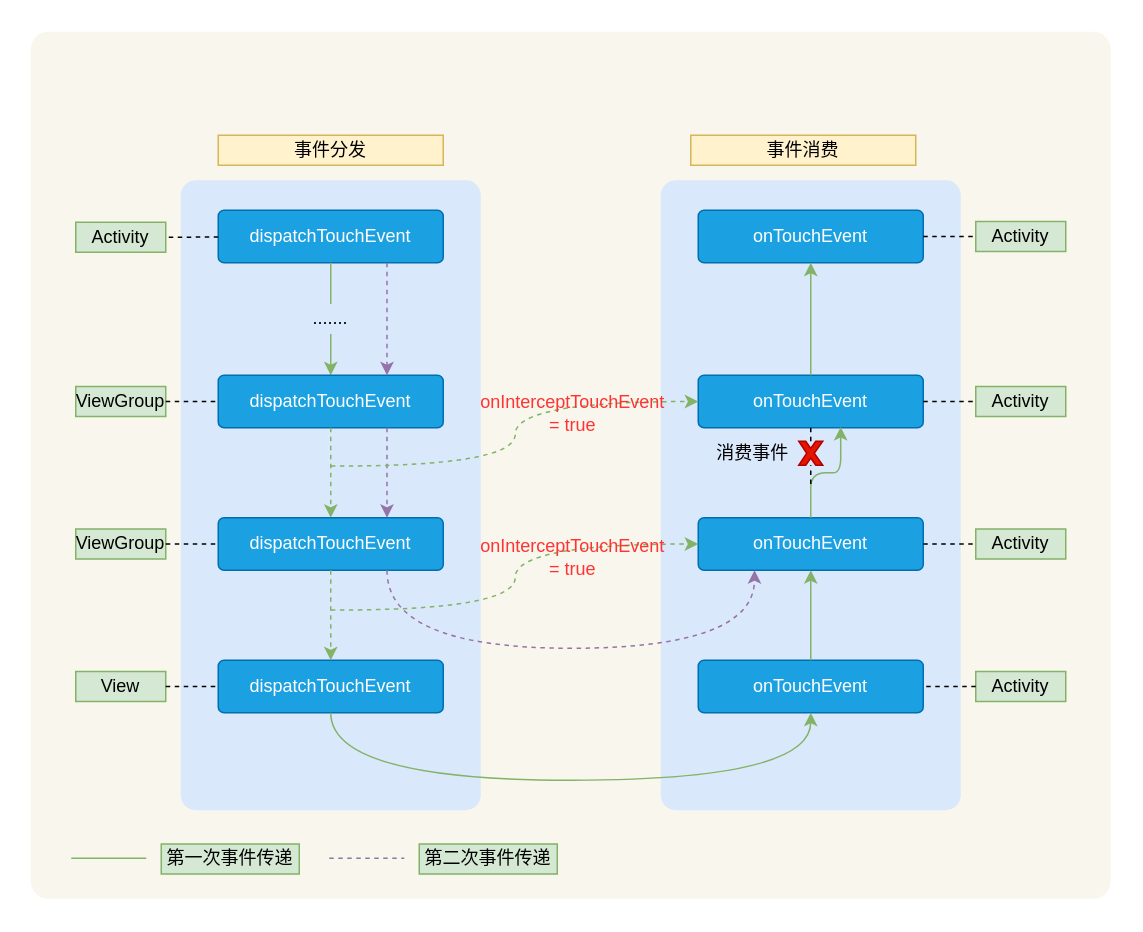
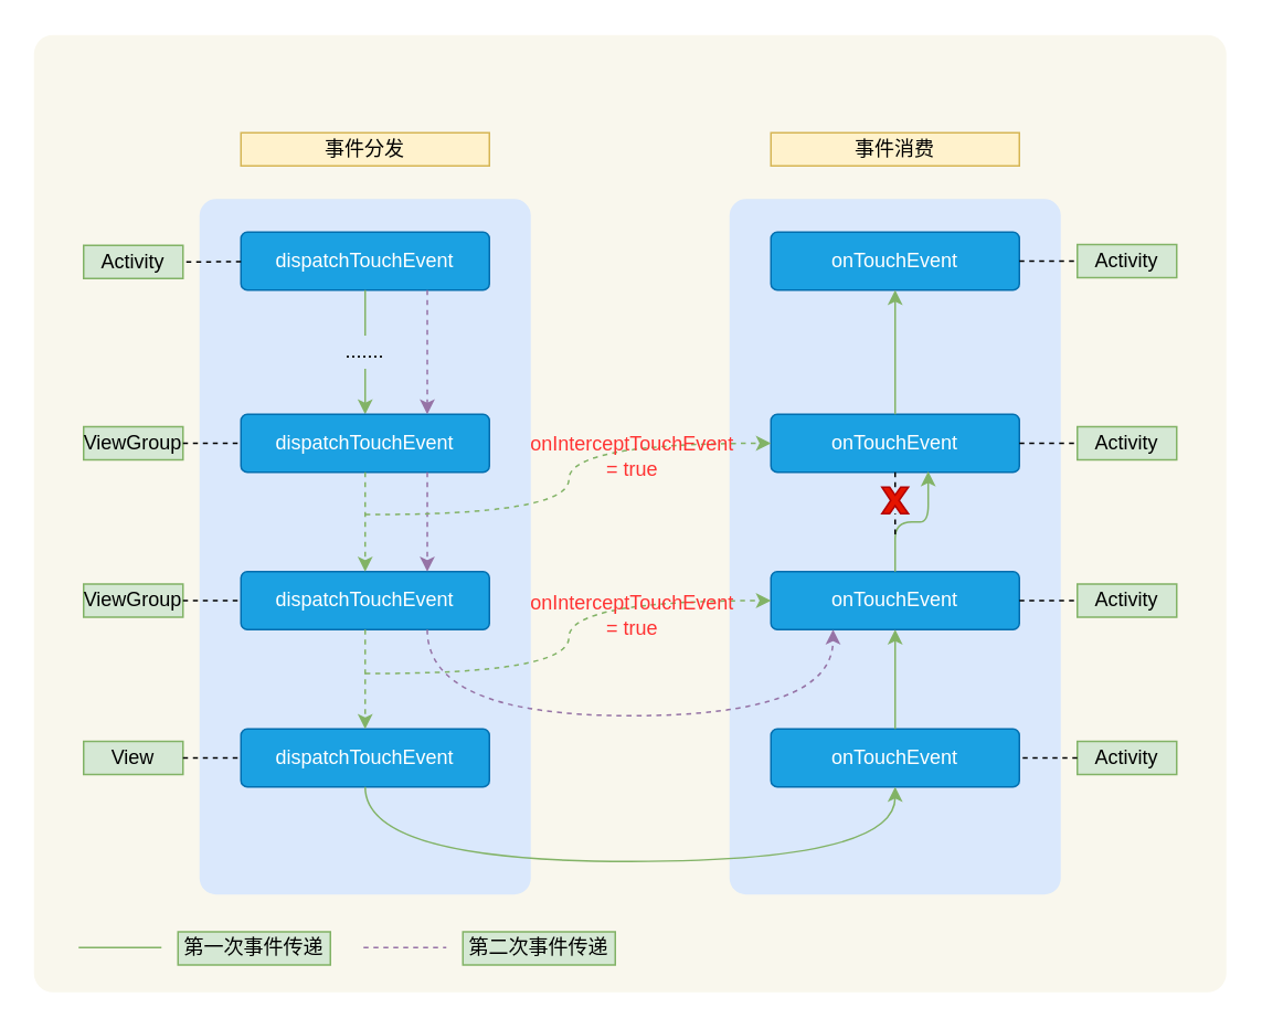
- <mxCell id="18" value="事件分发" style="text;html=1;strokeColor=#d6b656;fillColor=#fff2cc;align=center;verticalAlign=middle;whiteSpace=wrap;rounded=0;" vertex="1" parent="4"><mxGeometry x="95" y="10" width="150" height="20" as="geometry" /></mxCell>
+ <mxCell id="18" value="事件分发" style="text;html=1;strokeColor=#d6b656;fillColor=#fff2cc;align=center;verticalAlign=middle;whiteSpace=wrap;rounded=0;" vertex="1" parent="4"><mxGeometry x="95" width="150" height="20" as="geometry" /></mxCell>
- <mxCell id="27" value="事件消费" style="text;html=1;strokeColor=#d6b656;fillColor=#fff2cc;align=center;verticalAlign=middle;whiteSpace=wrap;rounded=0;" vertex="1" parent="25"><mxGeometry x="20" y="10" width="150" height="20" as="geometry" /></mxCell>
+ <mxCell id="27" value="事件消费" style="text;html=1;strokeColor=#d6b656;fillColor=#fff2cc;align=center;verticalAlign=middle;whiteSpace=wrap;rounded=0;" vertex="1" parent="25"><mxGeometry x="25" width="150" height="20" as="geometry" /></mxCell>
- <mxCell id="43" value="消费事件" style="text;html=1;strokeColor=none;fillColor=none;align=center;verticalAlign=middle;whiteSpace=wrap;rounded=0;fontColor=#000000;" vertex="1" parent="25"><mxGeometry x="36" y="212" width="51" height="20" as="geometry" /></mxCell>
